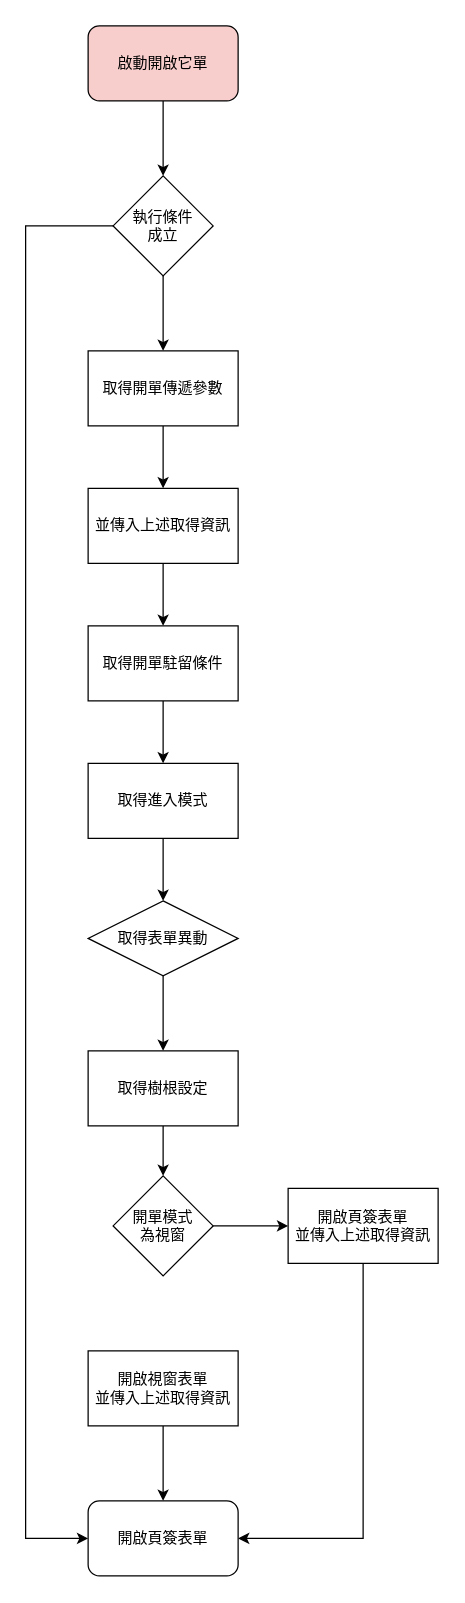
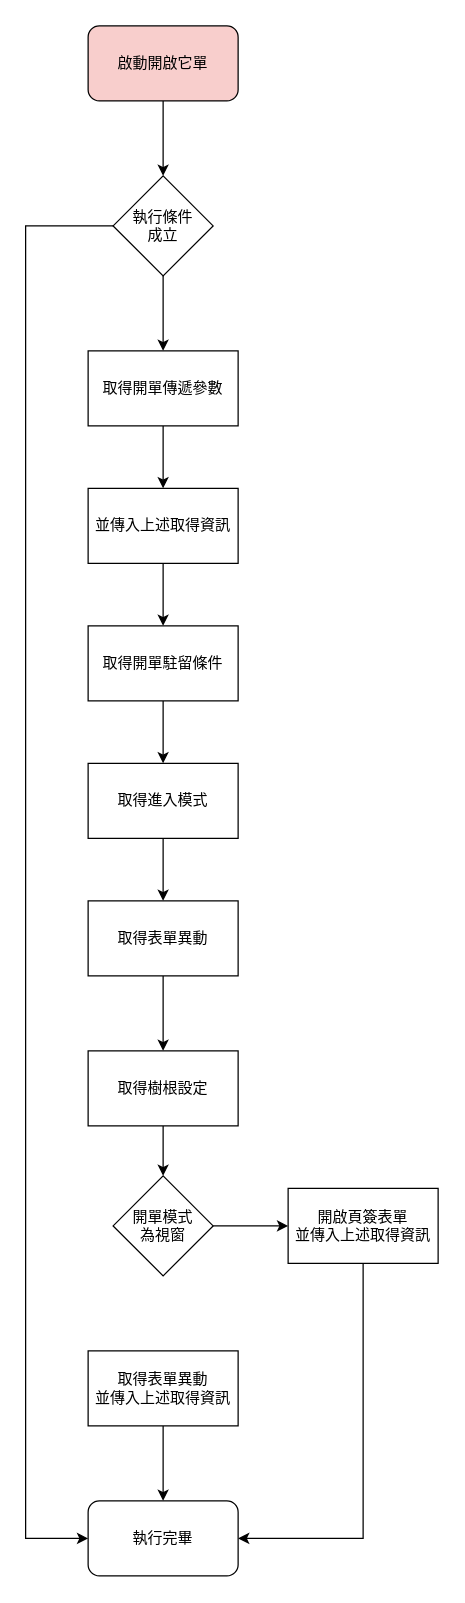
- <mxCell id="23" value="取得表單異動" style="rhombus;whiteSpace=wrap;html=1;" vertex="1" parent="1"><mxGeometry x="70" y="720" width="120" height="60" as="geometry" /></mxCell>
+ <mxCell id="23" value="取得表單異動" style="whiteSpace=wrap;html=1;rounded=0;" vertex="1" parent="1"><mxGeometry x="70" y="720" width="120" height="60" as="geometry" /></mxCell>
- <mxCell id="18" value="開啟視窗表單&lt;br&gt;並傳入上述取得資訊" style="whiteSpace=wrap;html=1;rounded=0;" vertex="1" parent="1"><mxGeometry x="70" y="1080" width="120" height="60" as="geometry" /></mxCell>
+ <mxCell id="18" value="取得表單異動&lt;br&gt;並傳入上述取得資訊" style="whiteSpace=wrap;html=1;rounded=0;" vertex="1" parent="1"><mxGeometry x="70" y="1080" width="120" height="60" as="geometry" /></mxCell>
- <mxCell id="21" value="開啟頁簽表單" style="rounded=1;whiteSpace=wrap;html=1;" vertex="1" parent="1"><mxGeometry x="70" y="1200" width="120" height="60" as="geometry" /></mxCell>
+ <mxCell id="21" value="執行完畢" style="rounded=1;whiteSpace=wrap;html=1;" vertex="1" parent="1"><mxGeometry x="70" y="1200" width="120" height="60" as="geometry" /></mxCell>
